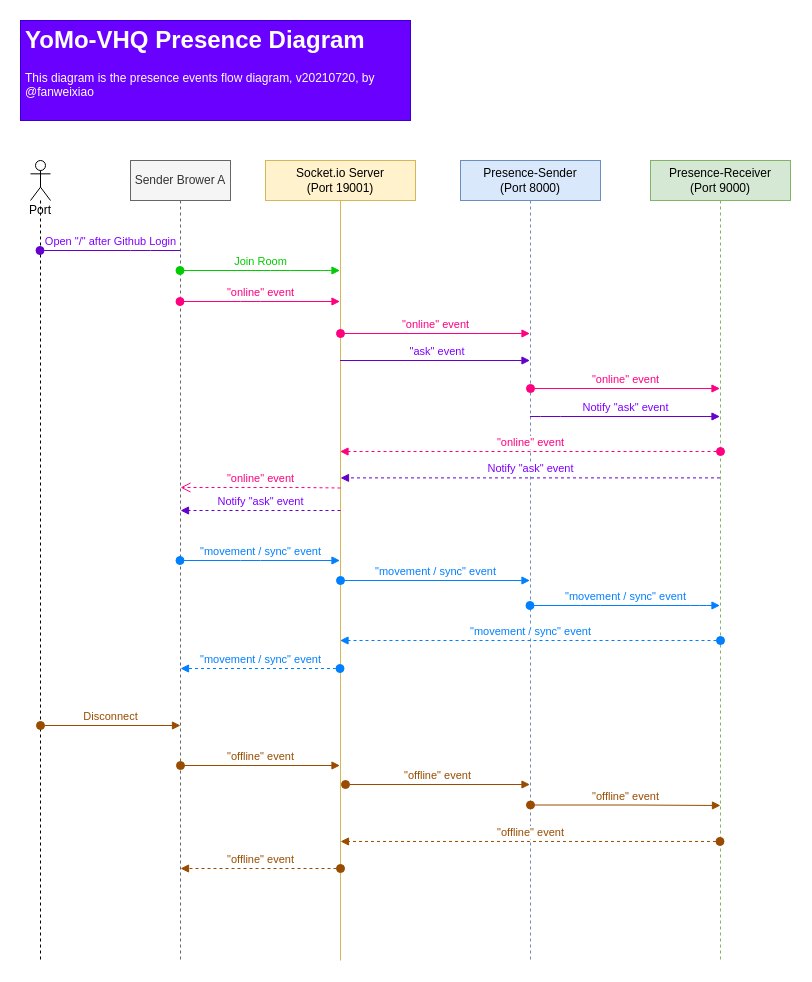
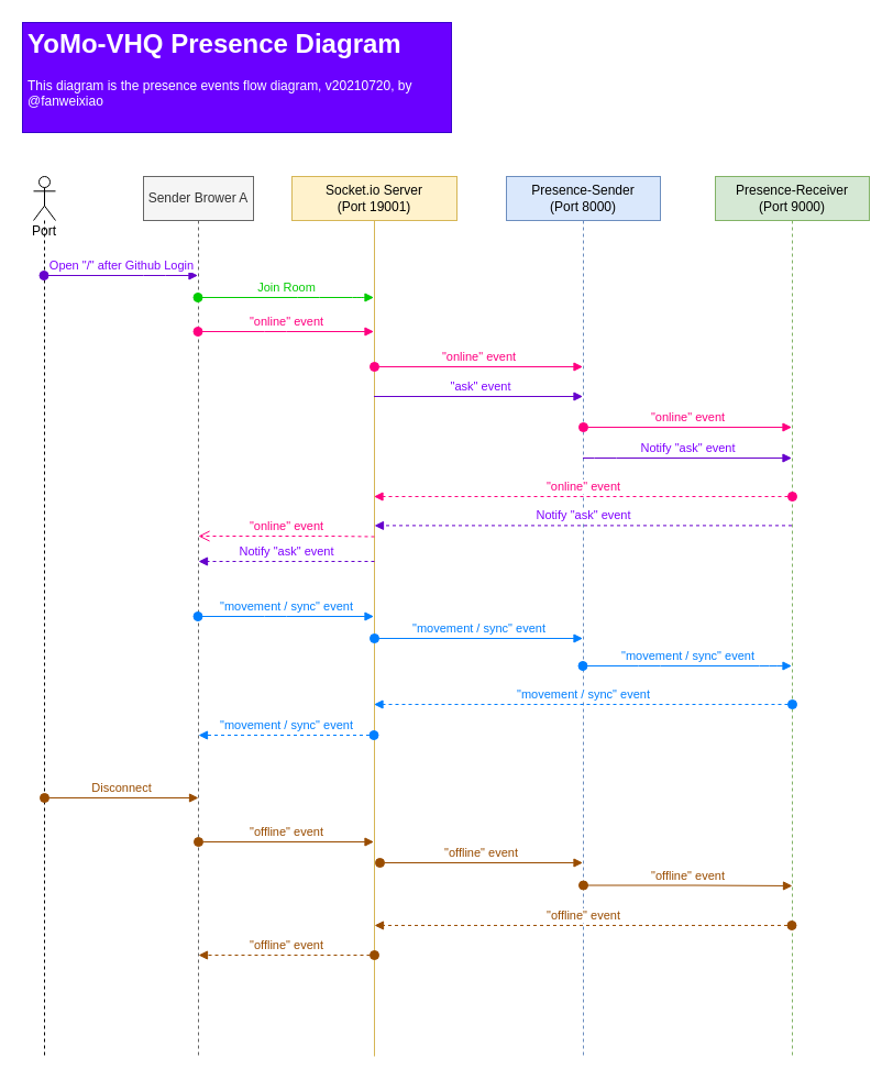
- <mxCell id="10" value="&lt;font color=&quot;#7f00ff&quot;&gt;Open &quot;/&quot; after Github Login&lt;/font&gt;" style="html=1;verticalAlign=bottom;startArrow=oval;startFill=1;endArrow=none;startSize=8;strokeColor=#6600CC;" parent="1" source="6" target="2" edge="1"><mxGeometry width="60" relative="1" as="geometry"><mxPoint x="40" y="260" as="sourcePoint" /><mxPoint x="100" y="260" as="targetPoint" /><Array as="points"><mxPoint x="140" y="250" /></Array></mxGeometry></mxCell>
+ <mxCell id="10" value="&lt;font color=&quot;#7f00ff&quot;&gt;Open &quot;/&quot; after Github Login&lt;/font&gt;" style="html=1;verticalAlign=bottom;startArrow=oval;startFill=1;endArrow=block;startSize=8;strokeColor=#6600CC;" parent="1" source="6" target="2" edge="1"><mxGeometry width="60" relative="1" as="geometry"><mxPoint x="40" y="260" as="sourcePoint" /><mxPoint x="100" y="260" as="targetPoint" /><Array as="points"><mxPoint x="140" y="250" /></Array></mxGeometry></mxCell>
